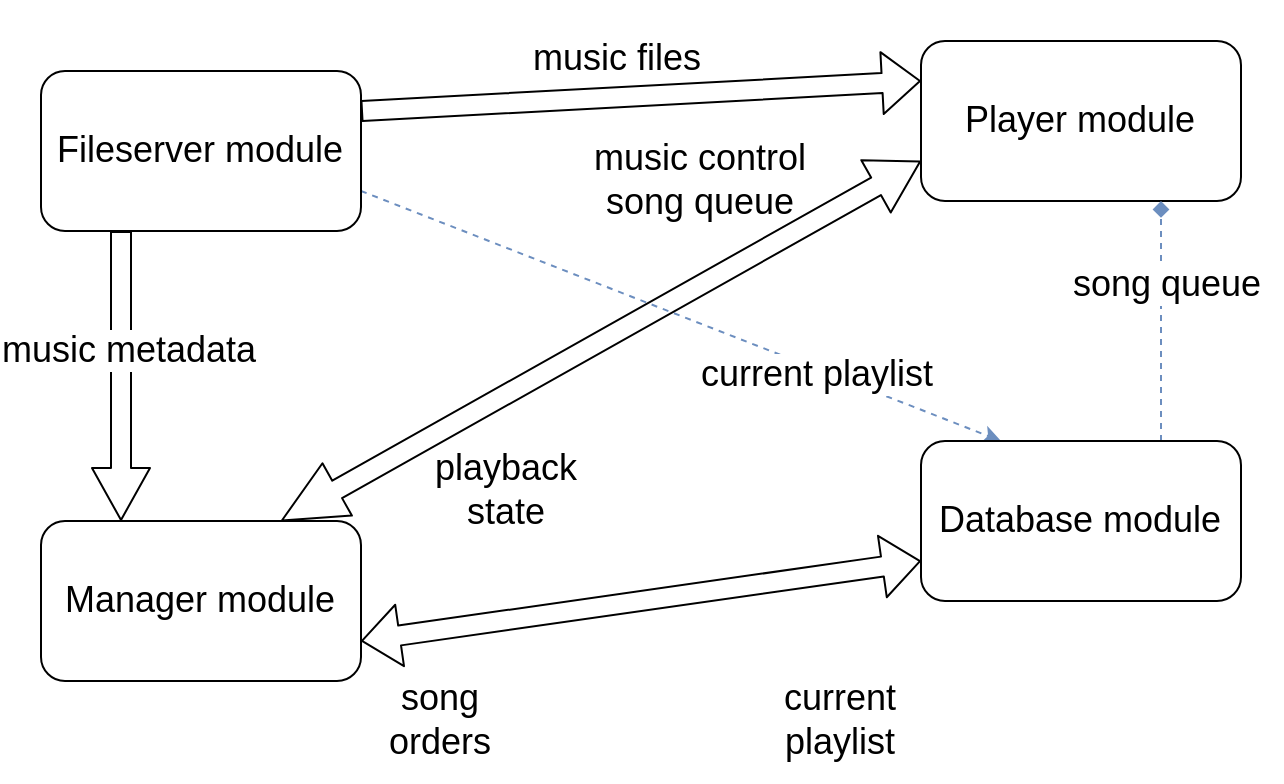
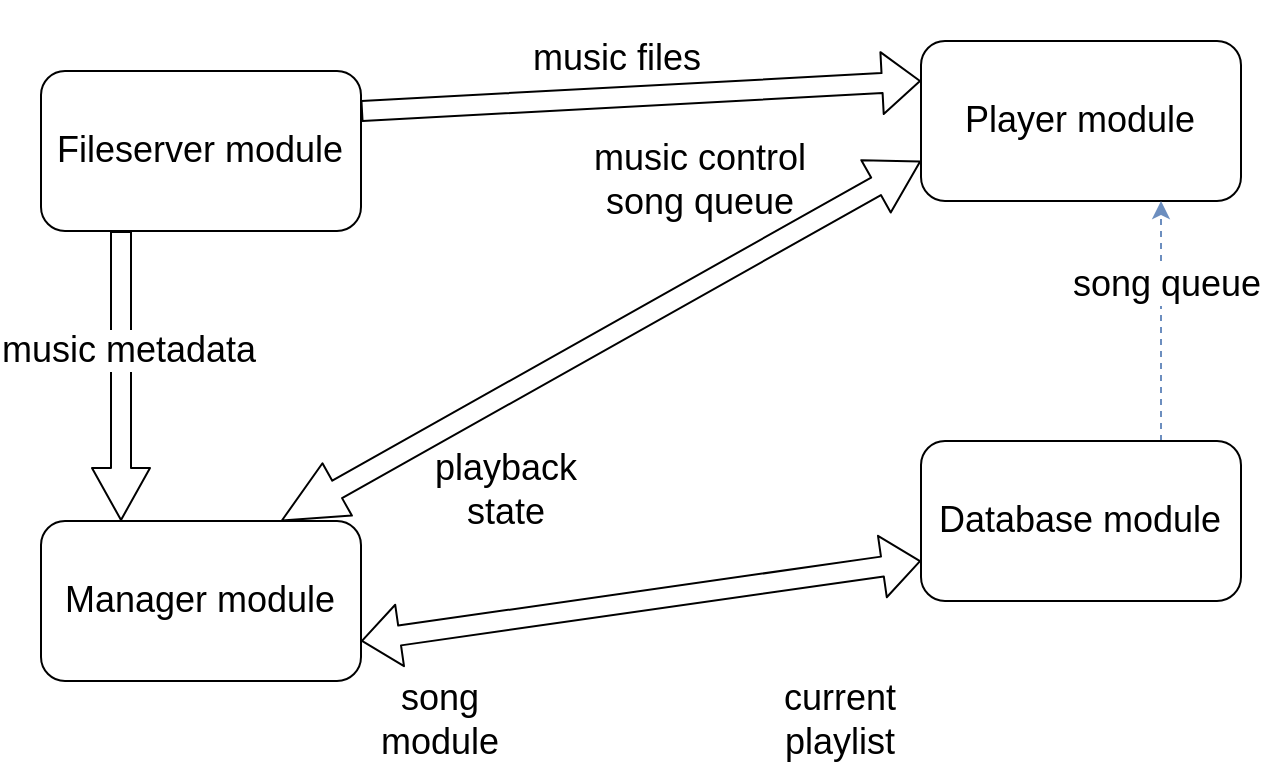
- <mxCell id="6" style="edgeStyle=none;rounded=0;orthogonalLoop=1;jettySize=auto;html=1;exitX=0.75;exitY=0;exitDx=0;exitDy=0;entryX=0.75;entryY=1;entryDx=0;entryDy=0;dashed=1;fontSize=18;fillColor=#dae8fc;strokeColor=#6c8ebf;endArrow=diamond;" edge="1" parent="1" source="8" target="2"><mxGeometry relative="1" as="geometry" /></mxCell>
+ <mxCell id="6" style="edgeStyle=none;rounded=0;orthogonalLoop=1;jettySize=auto;html=1;exitX=0.75;exitY=0;exitDx=0;exitDy=0;entryX=0.75;entryY=1;entryDx=0;entryDy=0;dashed=1;fontSize=18;fillColor=#dae8fc;strokeColor=#6c8ebf;" edge="1" parent="1" source="8" target="2"><mxGeometry relative="1" as="geometry" /></mxCell>
- <mxCell id="3" style="rounded=0;orthogonalLoop=1;jettySize=auto;html=1;exitX=1;exitY=0.75;exitDx=0;exitDy=0;entryX=0.25;entryY=0;entryDx=0;entryDy=0;fontSize=18;dashed=1;fillColor=#dae8fc;strokeColor=#6c8ebf;" edge="1" parent="1" source="5" target="8"><mxGeometry relative="1" as="geometry" /></mxCell>
- <mxCell id="4" value="current playlist&lt;br&gt;" style="text;html=1;resizable=0;points=[];align=center;verticalAlign=middle;labelBackgroundColor=#ffffff;fontSize=18;" vertex="1" connectable="0" parent="3"><mxGeometry x="0.427" y="-2" relative="1" as="geometry"><mxPoint as="offset" /></mxGeometry></mxCell>
- <mxCell id="15" value="song orders" style="text;html=1;strokeColor=none;fillColor=none;align=center;verticalAlign=middle;whiteSpace=wrap;rounded=0;fontSize=18;" vertex="1" parent="1"><mxGeometry x="180" y="350" width="80" height="20" as="geometry" /></mxCell>
+ <mxCell id="15" value="song module" style="text;html=1;strokeColor=none;fillColor=none;align=center;verticalAlign=middle;whiteSpace=wrap;rounded=0;fontSize=18;" vertex="1" parent="1"><mxGeometry x="180" y="350" width="80" height="20" as="geometry" /></mxCell>
